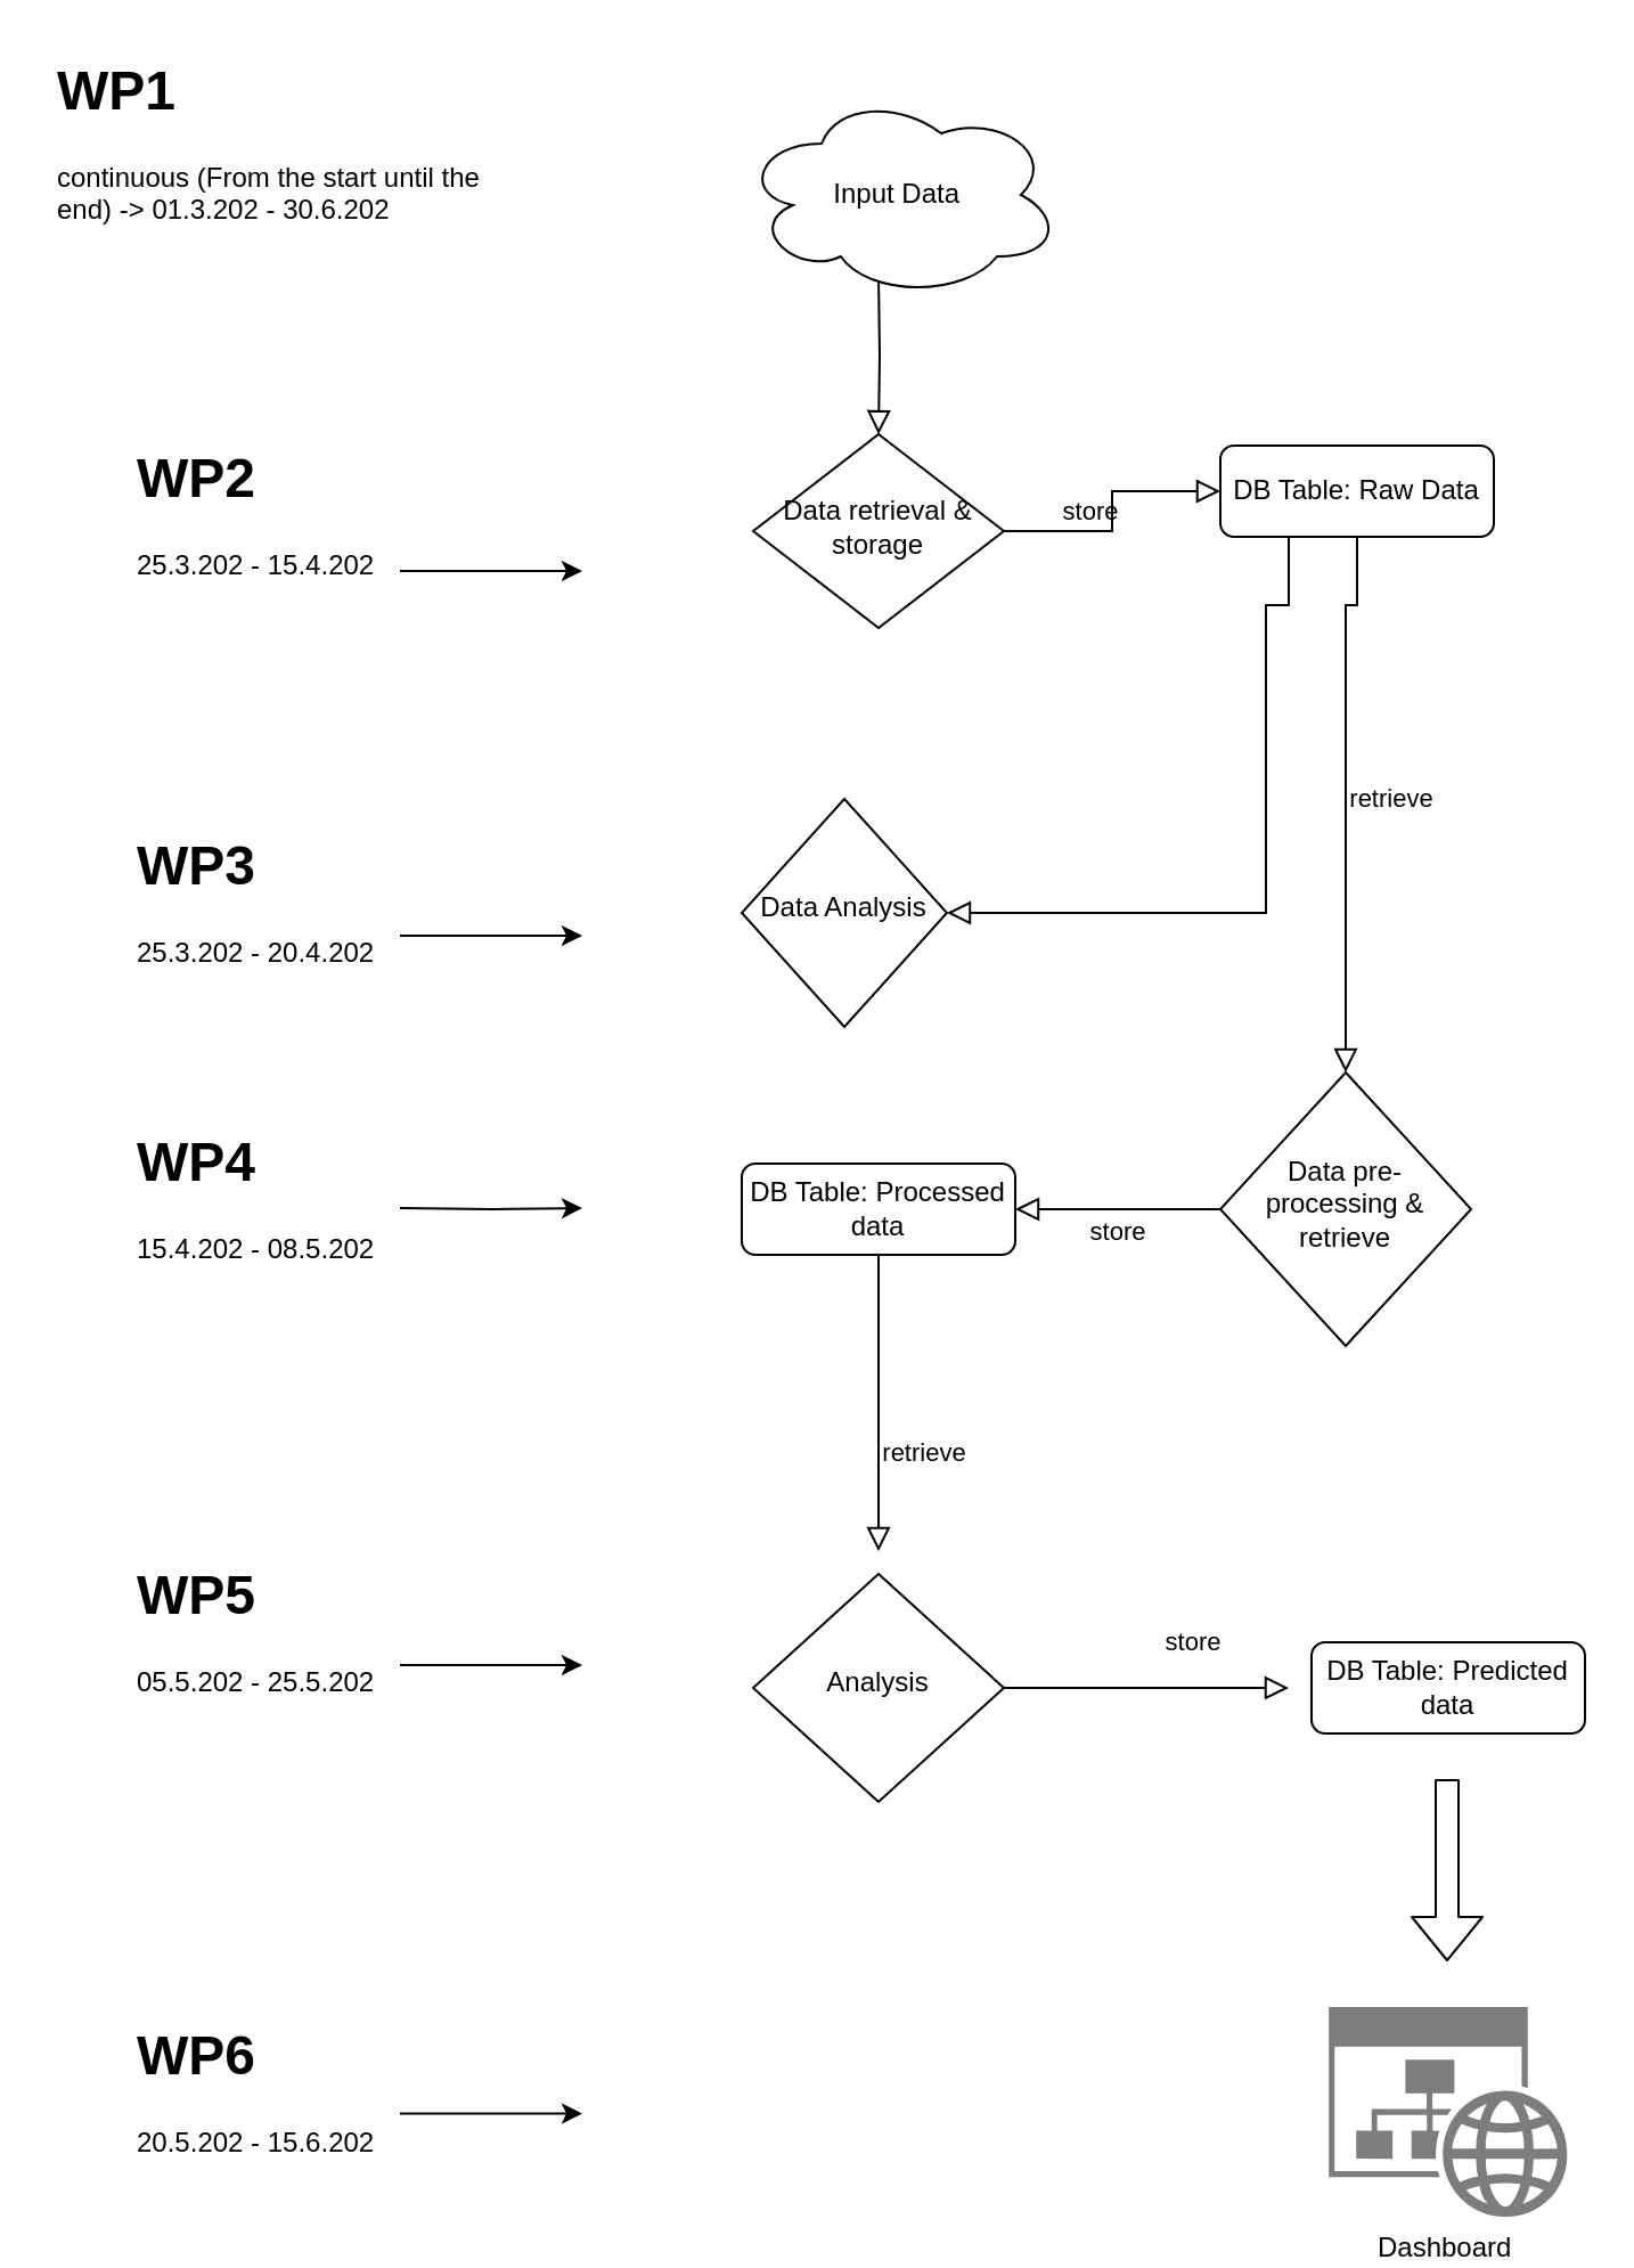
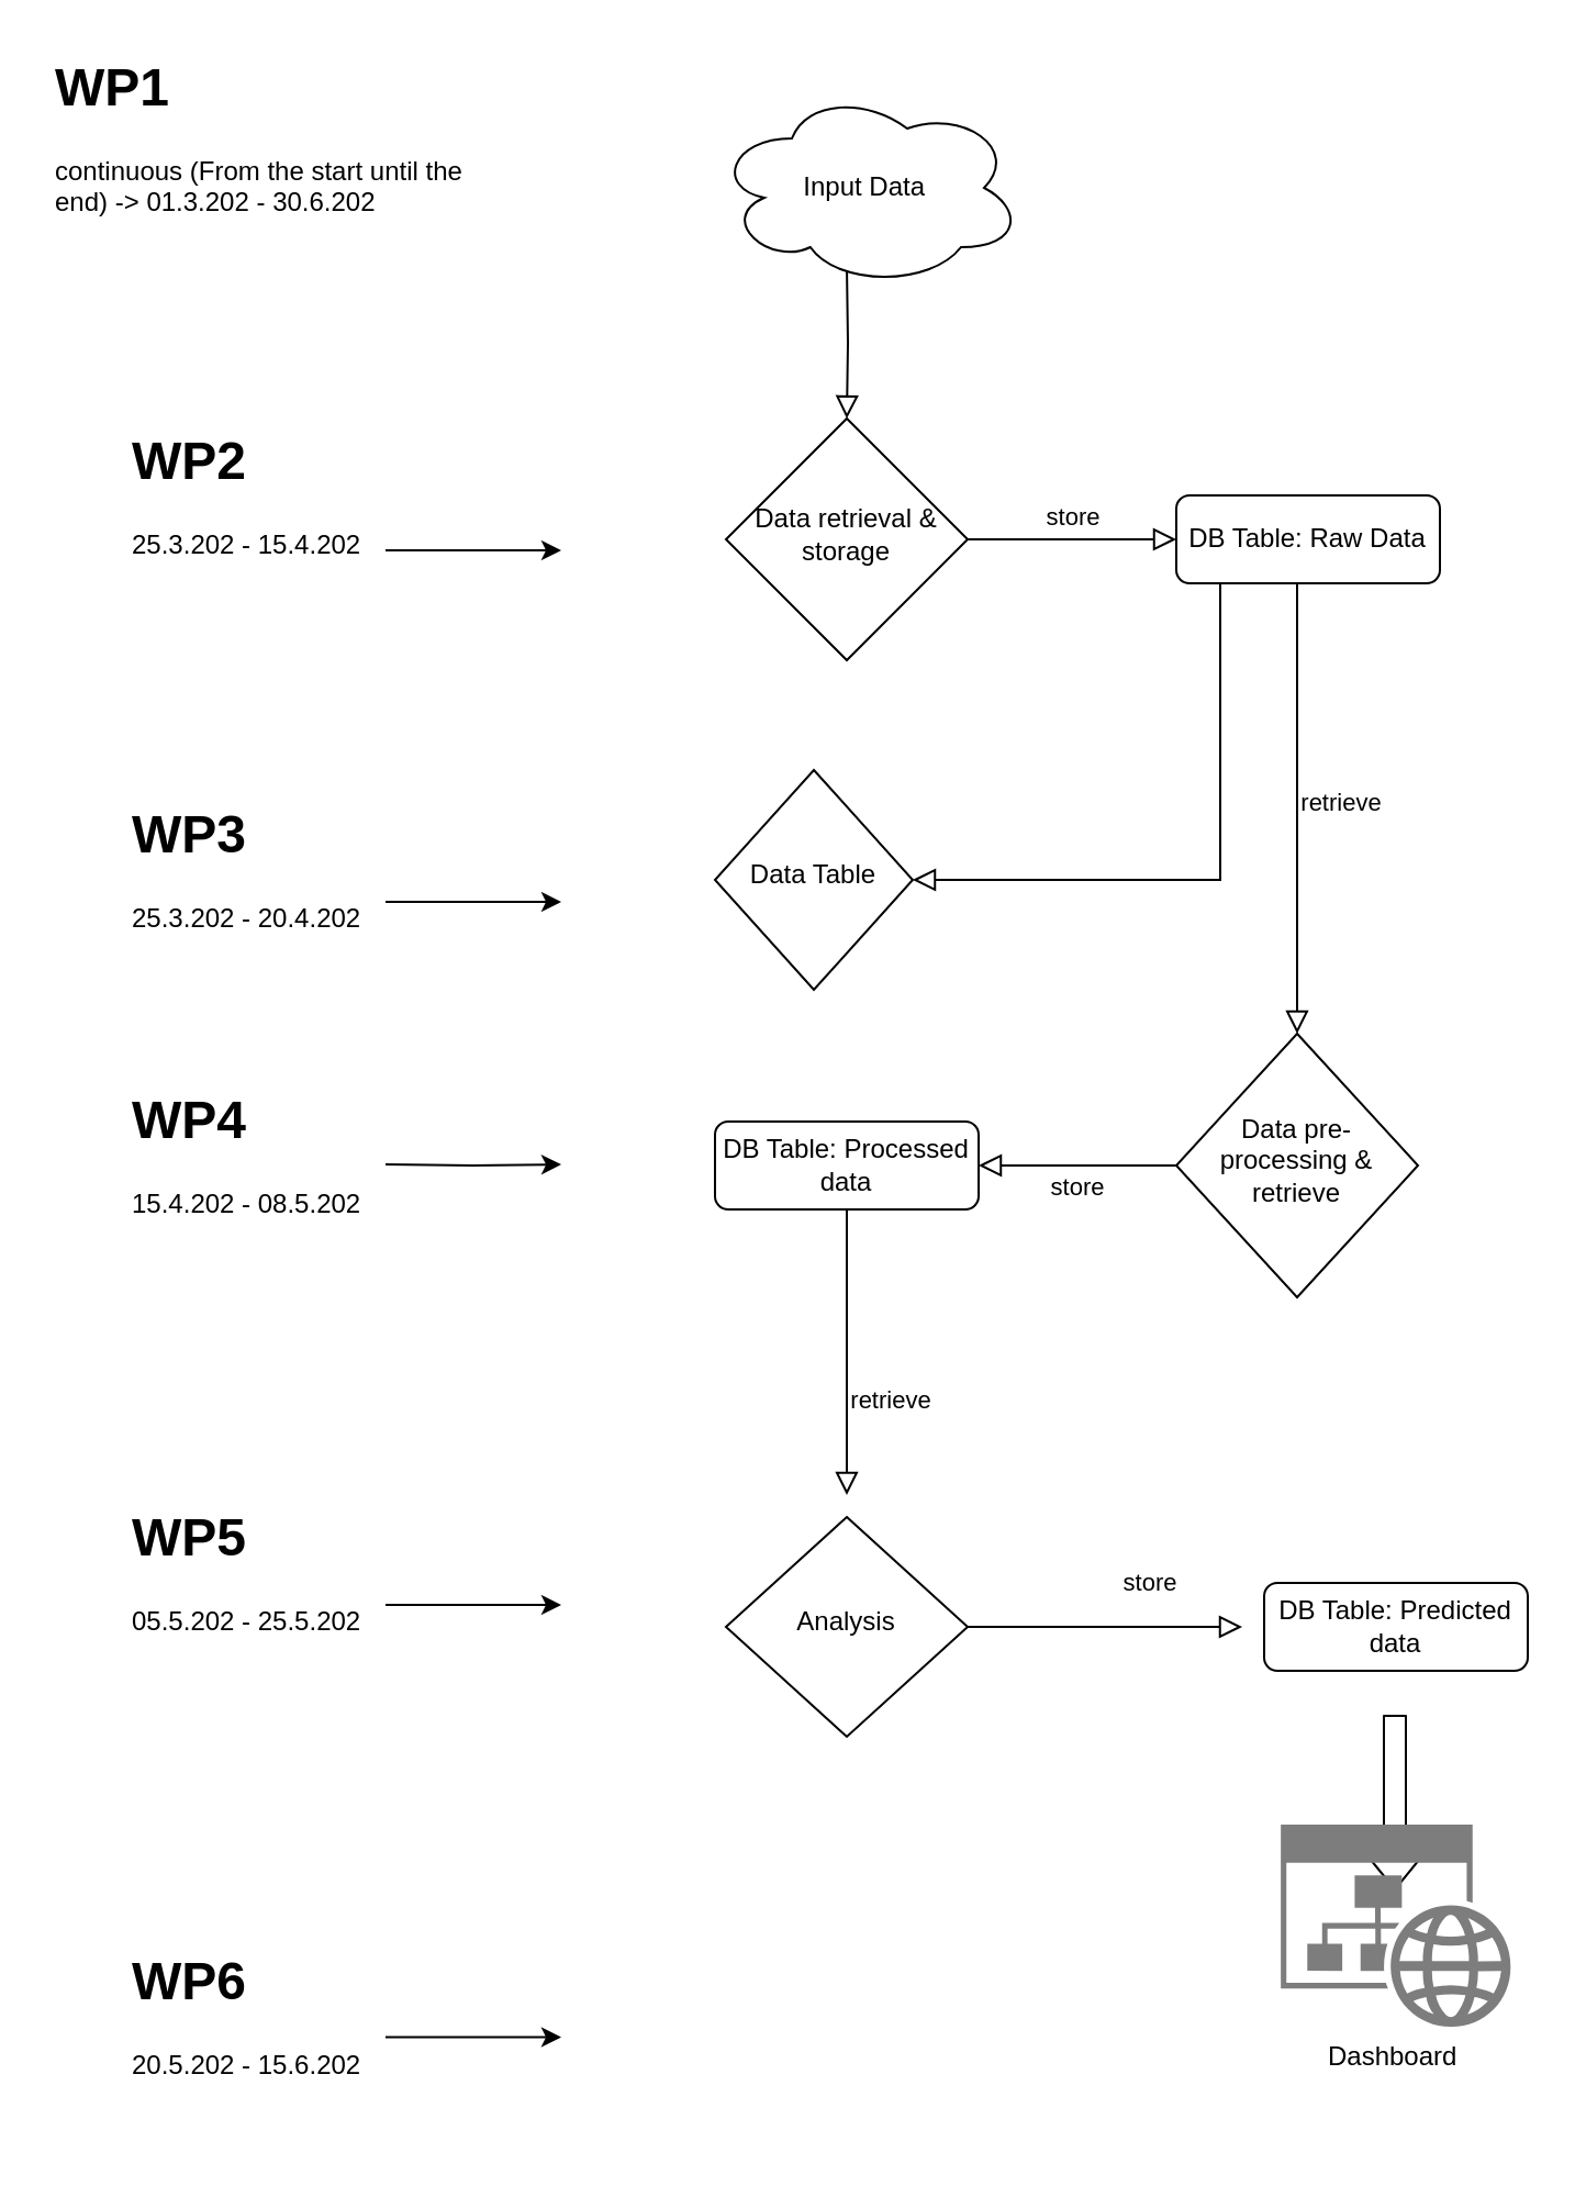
- <mxCell id="6" value="DB Table: Raw Data" style="rounded=1;whiteSpace=wrap;html=1;fontSize=12;glass=0;strokeWidth=1;shadow=0;" parent="1" vertex="1"><mxGeometry x="535" y="195" width="120" height="40" as="geometry" /></mxCell>
+ <mxCell id="6" value="DB Table: Raw Data" style="rounded=1;whiteSpace=wrap;html=1;fontSize=12;glass=0;strokeWidth=1;shadow=0;" parent="1" vertex="1"><mxGeometry x="535" y="225" width="120" height="40" as="geometry" /></mxCell>
- <mxCell id="5" value="Data retrieval &amp;amp; storage" style="rhombus;whiteSpace=wrap;html=1;shadow=0;fontFamily=Helvetica;fontSize=12;align=center;strokeWidth=1;spacing=6;spacingTop=-4;" parent="1" vertex="1"><mxGeometry x="330" y="190" width="110" height="85" as="geometry" /></mxCell>
+ <mxCell id="5" value="Data retrieval &amp;amp; storage" style="rhombus;whiteSpace=wrap;html=1;shadow=0;fontFamily=Helvetica;fontSize=12;align=center;strokeWidth=1;spacing=6;spacingTop=-4;" parent="1" vertex="1"><mxGeometry x="330" y="190" width="110" height="110" as="geometry" /></mxCell>
- <mxCell id="20" value="Data Analysis" style="rhombus;whiteSpace=wrap;html=1;shadow=0;fontFamily=Helvetica;fontSize=12;align=center;strokeWidth=1;spacing=6;spacingTop=-4;" vertex="1" parent="1"><mxGeometry x="325" y="350" width="90" height="100" as="geometry" /></mxCell>
+ <mxCell id="20" value="Data Table" style="rhombus;whiteSpace=wrap;html=1;shadow=0;fontFamily=Helvetica;fontSize=12;align=center;strokeWidth=1;spacing=6;spacingTop=-4;" vertex="1" parent="1"><mxGeometry x="325" y="350" width="90" height="100" as="geometry" /></mxCell>
- <mxCell id="16" value="Dashboard&amp;nbsp;" style="aspect=fixed;pointerEvents=1;shadow=0;dashed=0;html=1;strokeColor=none;labelPosition=center;verticalLabelPosition=bottom;verticalAlign=top;align=center;shape=mxgraph.mscae.enterprise.website_generic;fillColor=#7D7D7D;" vertex="1" parent="1"><mxGeometry x="582.58" y="880" width="104.83" height="92.25" as="geometry" /></mxCell>
+ <mxCell id="16" value="Dashboard&amp;nbsp;" style="aspect=fixed;pointerEvents=1;shadow=0;dashed=0;html=1;strokeColor=none;labelPosition=center;verticalLabelPosition=bottom;verticalAlign=top;align=center;shape=mxgraph.mscae.enterprise.website_generic;fillColor=#7D7D7D;" vertex="1" parent="1"><mxGeometry x="582.58" y="830" width="104.83" height="92.25" as="geometry" /></mxCell>
